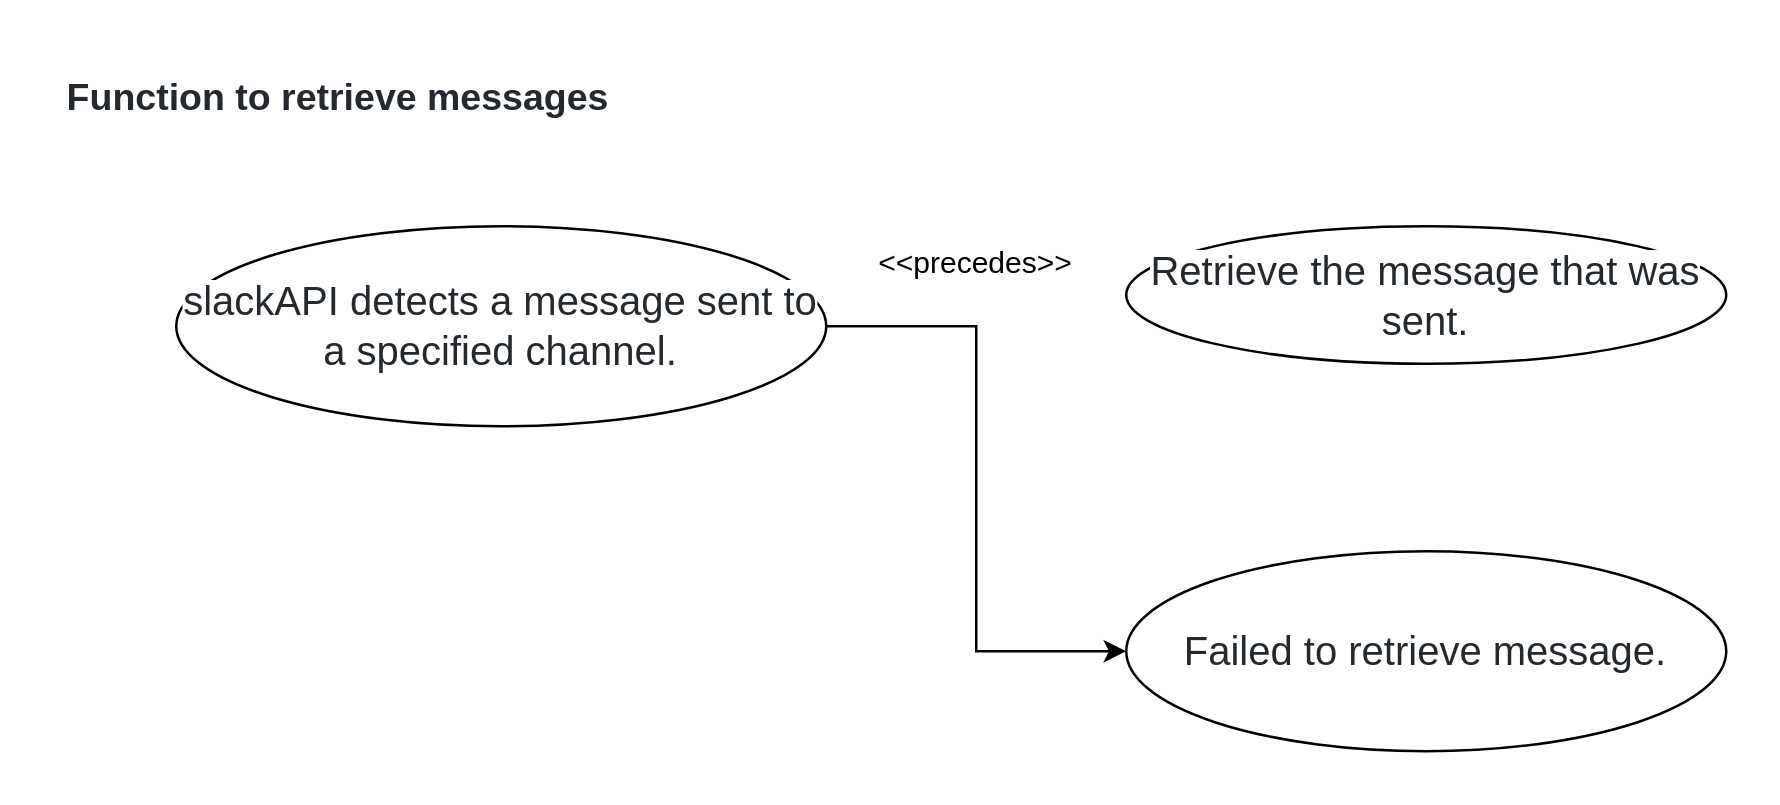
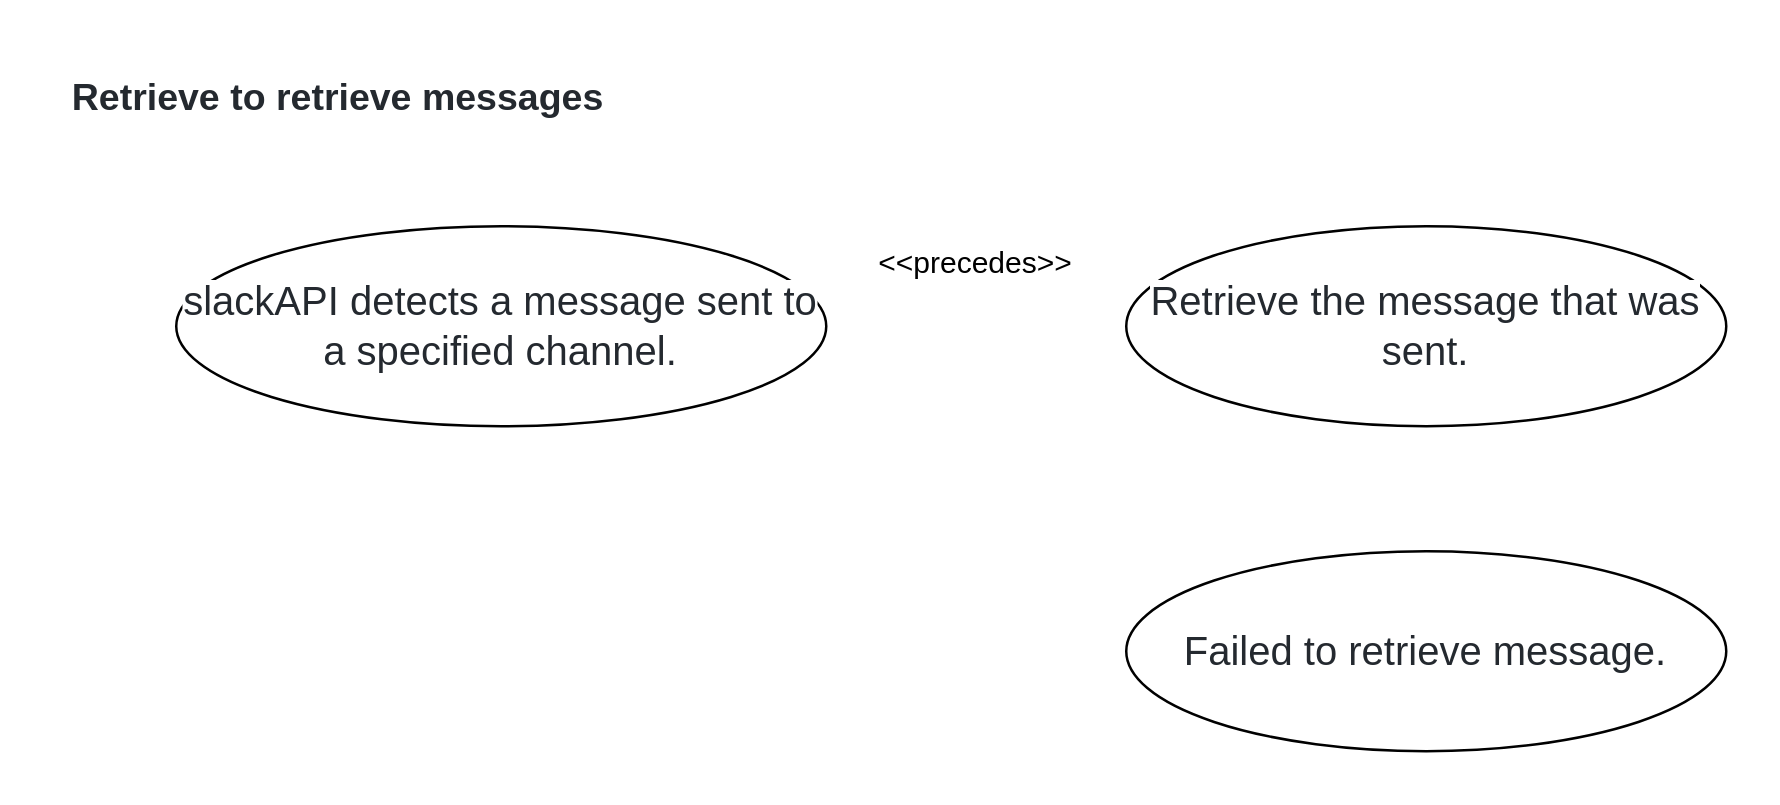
- <mxCell id="2" value="&lt;h3 dir=&quot;auto&quot; style=&quot;box-sizing: border-box ; margin-top: 24px ; margin-bottom: 16px ; font-size: 1.25em ; line-height: 1.25 ; color: rgb(36 , 41 , 47) ; font-family: , &amp;#34;blinkmacsystemfont&amp;#34; , &amp;#34;segoe ui&amp;#34; , &amp;#34;helvetica&amp;#34; , &amp;#34;arial&amp;#34; , sans-serif , &amp;#34;apple color emoji&amp;#34; , &amp;#34;segoe ui emoji&amp;#34; ; background-color: rgb(255 , 255 , 255)&quot;&gt;Function to retrieve messages&lt;/h3&gt;" style="text;html=1;strokeColor=none;fillColor=none;align=center;verticalAlign=middle;whiteSpace=wrap;rounded=0;" vertex="1" parent="1"><mxGeometry y="20" width="230" height="30" as="geometry" x="20" /></mxCell>
+ <mxCell id="2" value="&lt;h3 dir=&quot;auto&quot; style=&quot;box-sizing: border-box ; margin-top: 24px ; margin-bottom: 16px ; font-size: 1.25em ; line-height: 1.25 ; color: rgb(36 , 41 , 47) ; font-family: , &amp;#34;blinkmacsystemfont&amp;#34; , &amp;#34;segoe ui&amp;#34; , &amp;#34;helvetica&amp;#34; , &amp;#34;arial&amp;#34; , sans-serif , &amp;#34;apple color emoji&amp;#34; , &amp;#34;segoe ui emoji&amp;#34; ; background-color: rgb(255 , 255 , 255)&quot;&gt;Retrieve to retrieve messages&lt;/h3&gt;" style="text;html=1;strokeColor=none;fillColor=none;align=center;verticalAlign=middle;whiteSpace=wrap;rounded=0;" vertex="1" parent="1"><mxGeometry y="20" width="230" height="30" as="geometry" x="20" /></mxCell>
- <mxCell id="6" value="&lt;span style=&quot;color: rgb(36 , 41 , 47) ; font-family: , &amp;#34;blinkmacsystemfont&amp;#34; , &amp;#34;segoe ui&amp;#34; , &amp;#34;helvetica&amp;#34; , &amp;#34;arial&amp;#34; , sans-serif , &amp;#34;apple color emoji&amp;#34; , &amp;#34;segoe ui emoji&amp;#34; ; font-size: 16px ; text-align: left ; background-color: rgb(255 , 255 , 255)&quot;&gt;Retrieve the message that was sent.&lt;/span&gt;" style="ellipse;whiteSpace=wrap;html=1;" vertex="1" parent="1"><mxGeometry x="450" y="90" width="240" height="55" as="geometry" /></mxCell>
+ <mxCell id="6" value="&lt;span style=&quot;color: rgb(36 , 41 , 47) ; font-family: , &amp;#34;blinkmacsystemfont&amp;#34; , &amp;#34;segoe ui&amp;#34; , &amp;#34;helvetica&amp;#34; , &amp;#34;arial&amp;#34; , sans-serif , &amp;#34;apple color emoji&amp;#34; , &amp;#34;segoe ui emoji&amp;#34; ; font-size: 16px ; text-align: left ; background-color: rgb(255 , 255 , 255)&quot;&gt;Retrieve the message that was sent.&lt;/span&gt;" style="ellipse;whiteSpace=wrap;html=1;" vertex="1" parent="1"><mxGeometry x="450" y="90" width="240" height="80" as="geometry" /></mxCell>
- <mxCell id="3" style="edgeStyle=orthogonalEdgeStyle;rounded=0;orthogonalLoop=1;jettySize=auto;html=1;exitX=1;exitY=0.5;exitDx=0;exitDy=0;entryX=0;entryY=0.5;entryDx=0;entryDy=0;" edge="1" parent="1" source="4" target="5"><mxGeometry relative="1" as="geometry" /></mxCell>
